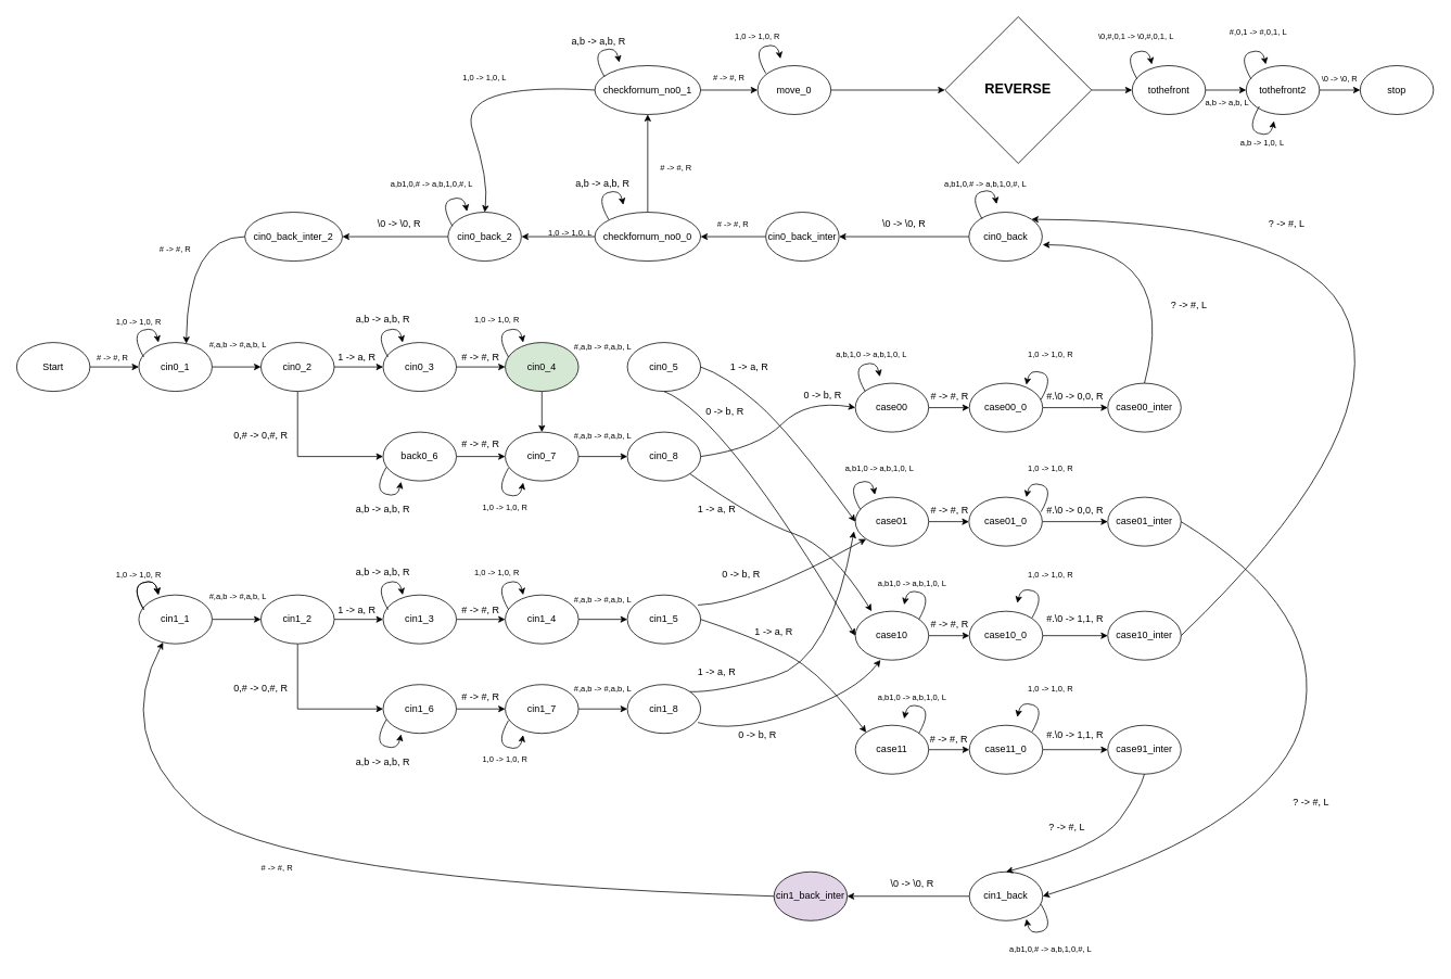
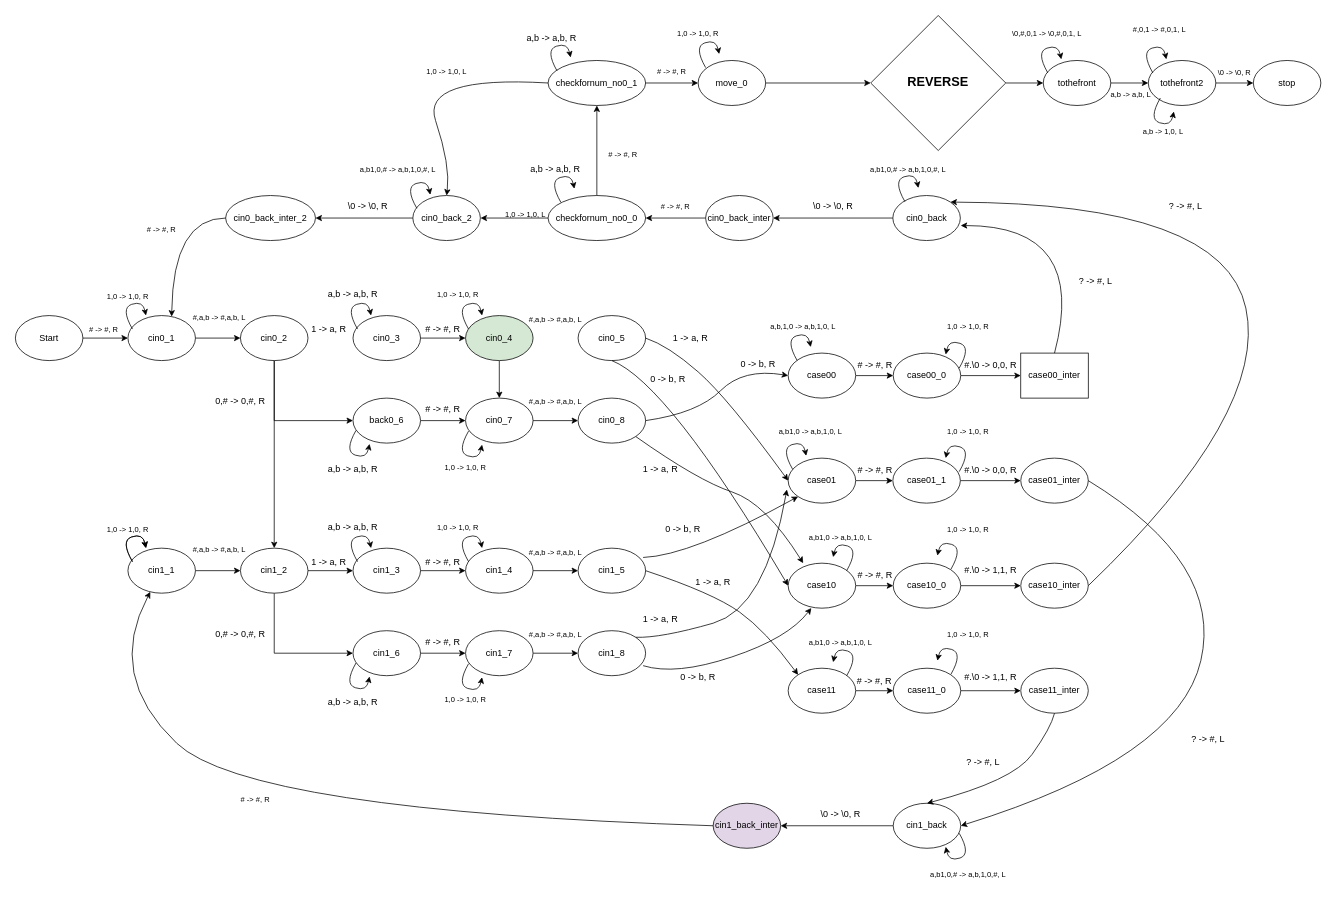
- <mxCell id="6" style="edgeStyle=orthogonalEdgeStyle;rounded=0;orthogonalLoop=1;jettySize=auto;html=1;entryX=0;entryY=0.5;entryDx=0;entryDy=0;" edge="1" parent="1" source="8" target="10"><mxGeometry relative="1" as="geometry" /></mxCell>
+ <mxCell id="6" style="edgeStyle=orthogonalEdgeStyle;rounded=0;orthogonalLoop=1;jettySize=auto;html=1;" edge="1" parent="1" source="8" target="57"><mxGeometry relative="1" as="geometry" /></mxCell>
- <mxCell id="118" value="case00_inter" style="ellipse;whiteSpace=wrap;html=1;" vertex="1" parent="1"><mxGeometry x="1360" y="470" width="90" height="60" as="geometry" /></mxCell>
+ <mxCell id="118" value="case00_inter" style="whiteSpace=wrap;html=1;rounded=0;" vertex="1" parent="1"><mxGeometry x="1360" y="470" width="90" height="60" as="geometry" /></mxCell>
- <mxCell id="97" value="case01_0" style="ellipse;whiteSpace=wrap;html=1;" vertex="1" parent="1"><mxGeometry x="1189.5" y="610" width="90" height="60" as="geometry" /></mxCell>
+ <mxCell id="97" value="case01_1" style="ellipse;whiteSpace=wrap;html=1;" vertex="1" parent="1"><mxGeometry x="1189.5" y="610" width="90" height="60" as="geometry" /></mxCell>
- <mxCell id="121" value="case91_inter" style="ellipse;whiteSpace=wrap;html=1;" vertex="1" parent="1"><mxGeometry x="1360" y="890" width="90" height="60" as="geometry" /></mxCell>
+ <mxCell id="121" value="case11_inter" style="ellipse;whiteSpace=wrap;html=1;" vertex="1" parent="1"><mxGeometry x="1360" y="890" width="90" height="60" as="geometry" /></mxCell>
